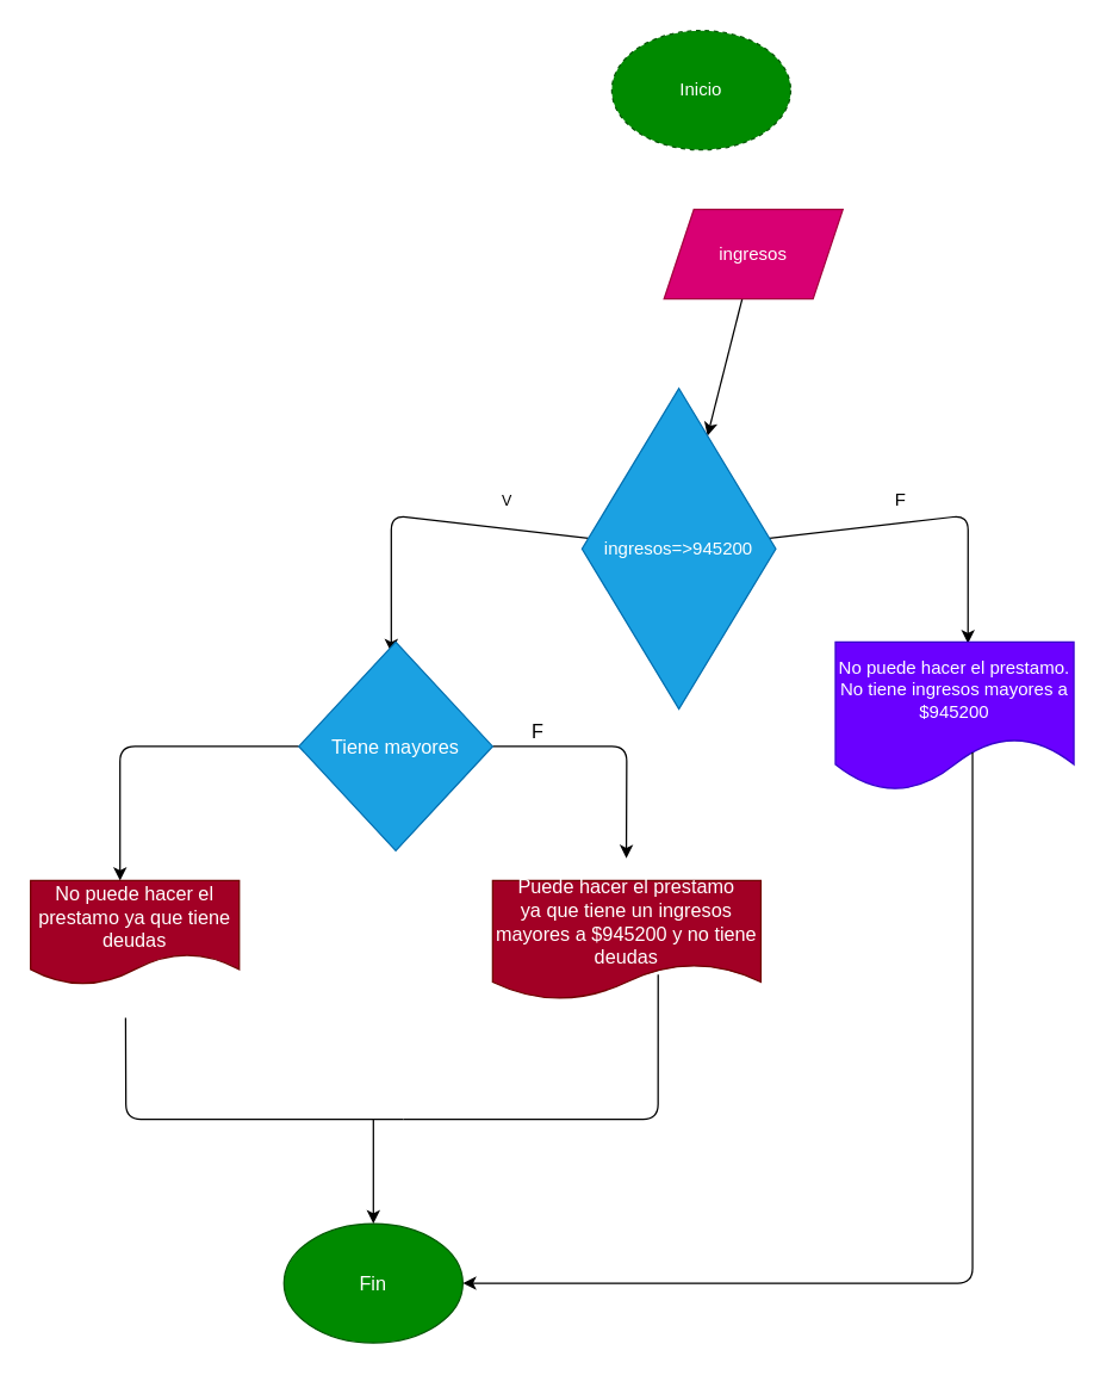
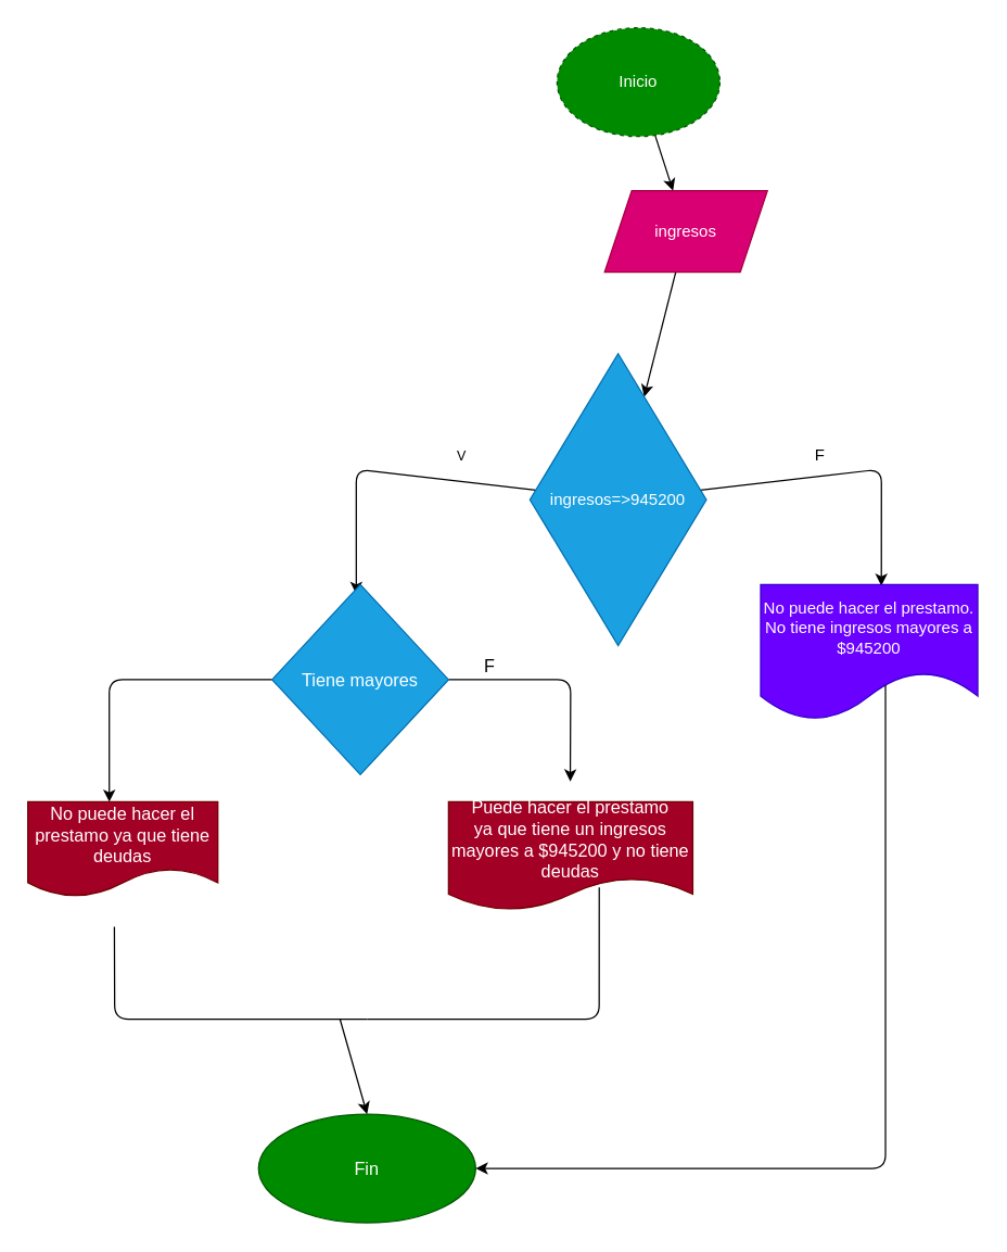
+ <mxCell id="2" value="" style="edgeStyle=none;html=1;" edge="1" parent="1" source="3" target="5"><mxGeometry relative="1" as="geometry" /></mxCell>
- <mxCell id="17" value="Fin" style="ellipse;whiteSpace=wrap;html=1;fontSize=13;fillColor=#008a00;fontColor=#ffffff;strokeColor=#005700;" vertex="1" parent="1"><mxGeometry y="820" width="120" height="80" as="geometry" x="190" /></mxCell>
+ <mxCell id="17" value="Fin" style="ellipse;whiteSpace=wrap;html=1;fontSize=13;fillColor=#008a00;fontColor=#ffffff;strokeColor=#005700;" vertex="1" parent="1"><mxGeometry x="190" y="820" width="160" height="80" as="geometry" /></mxCell>
